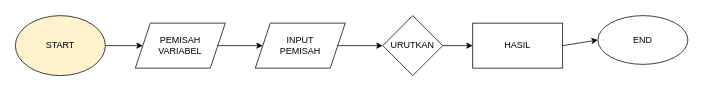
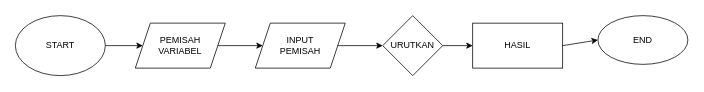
- <mxCell id="2" value="START" style="ellipse;whiteSpace=wrap;html=1;fillColor=#fff2cc;" vertex="1" parent="1"><mxGeometry x="20" y="20" width="120" height="80" as="geometry" /></mxCell>
+ <mxCell id="2" value="START" style="ellipse;whiteSpace=wrap;html=1;" vertex="1" parent="1"><mxGeometry x="20" y="20" width="120" height="80" as="geometry" /></mxCell>
